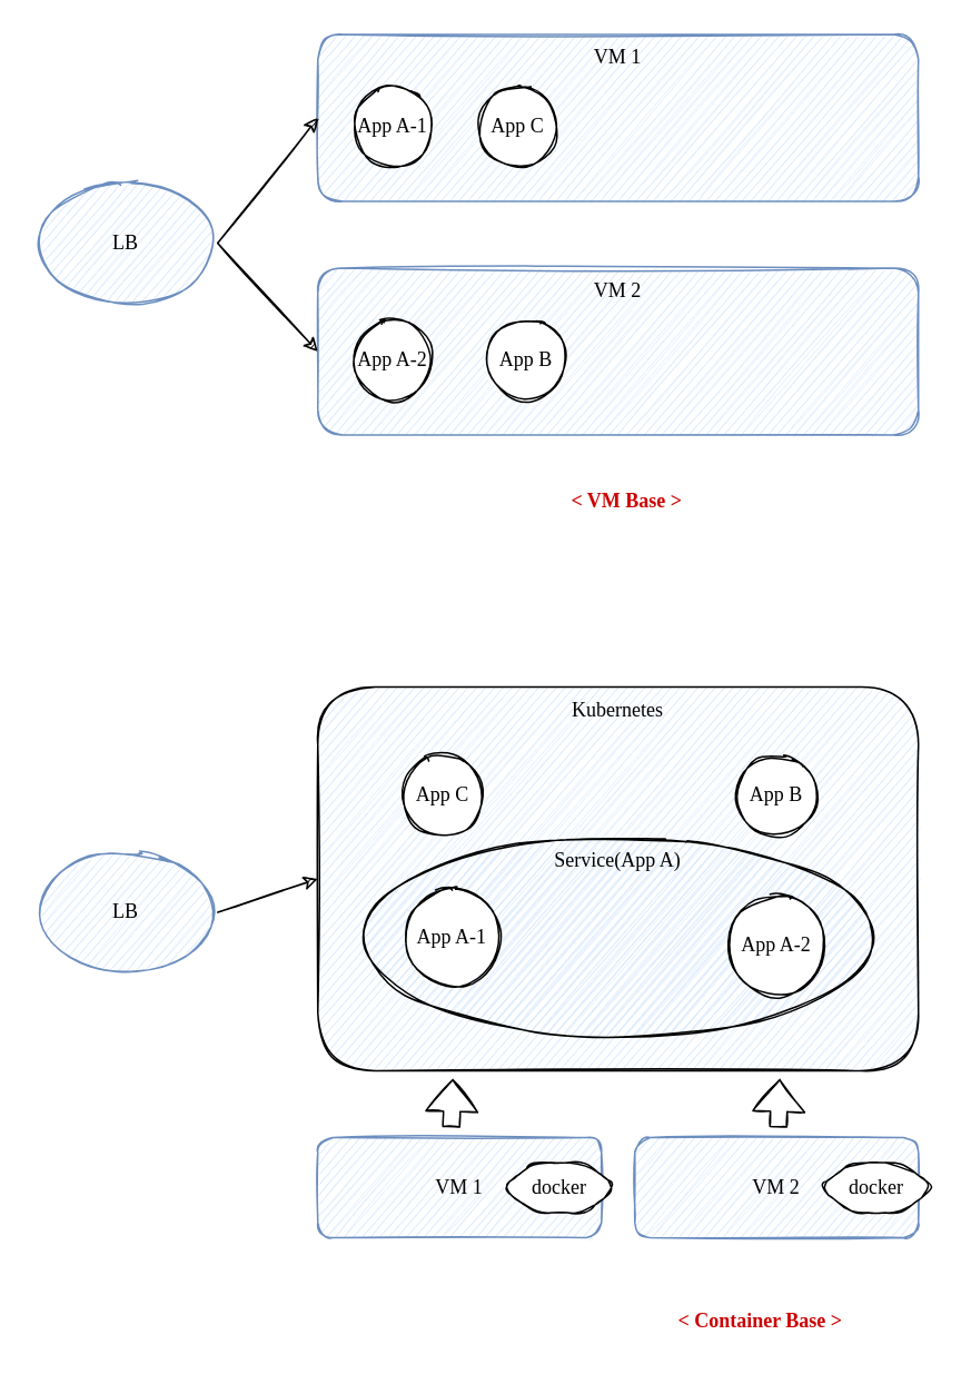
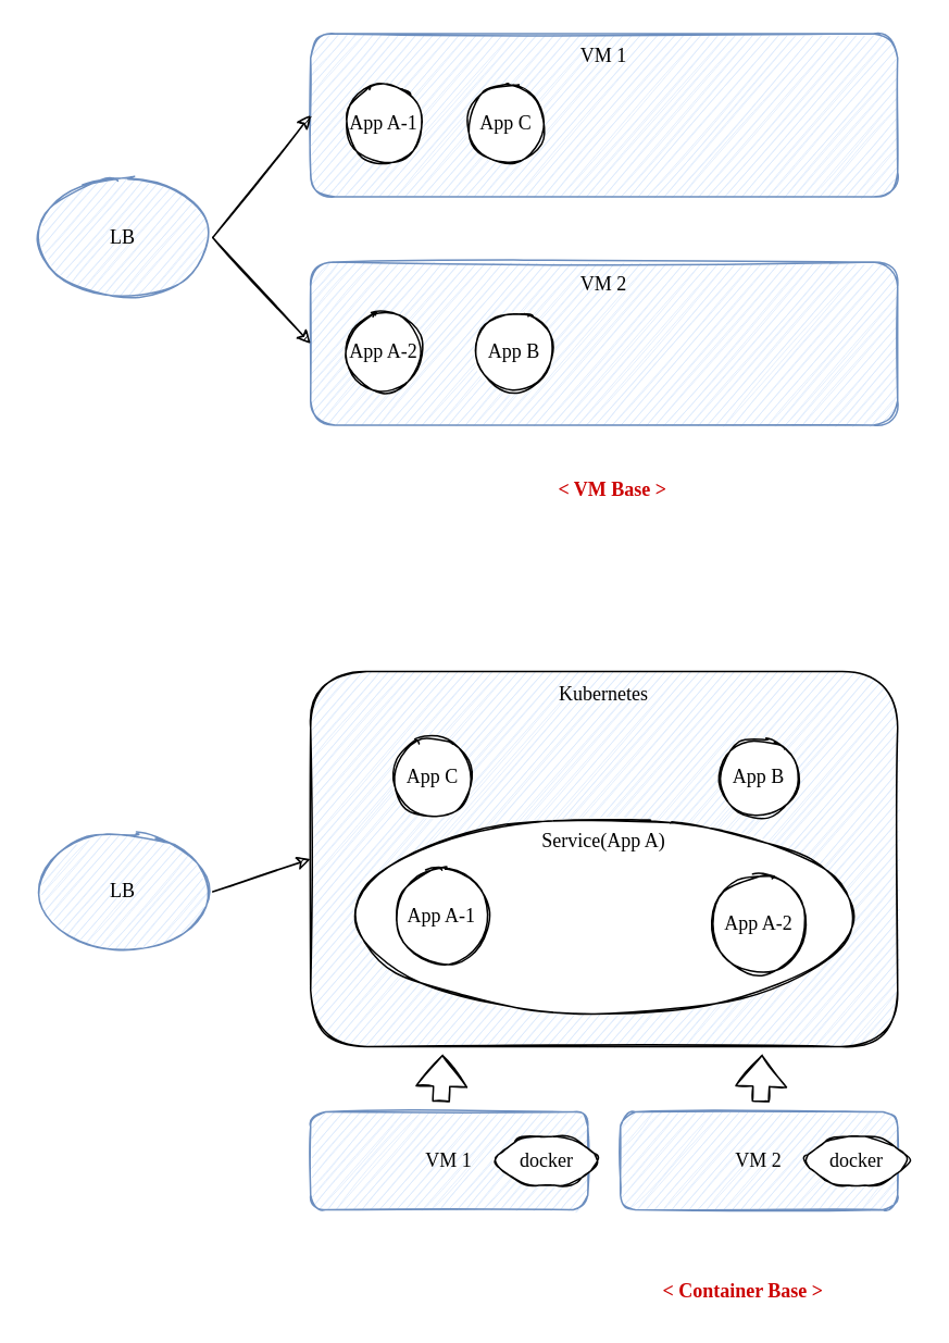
- <mxCell id="16" value="Service(App A)" style="ellipse;whiteSpace=wrap;html=1;rounded=1;sketch=1;verticalAlign=top;fontFamily=Comic Sans MS;fillColor=#dae8fc;" vertex="1" parent="1"><mxGeometry x="210" y="501" width="320" height="120" as="geometry" /></mxCell>
+ <mxCell id="16" value="Service(App A)" style="ellipse;whiteSpace=wrap;html=1;rounded=1;sketch=1;verticalAlign=top;fontFamily=Comic Sans MS;" vertex="1" parent="1"><mxGeometry x="210" y="501" width="320" height="120" as="geometry" /></mxCell>
